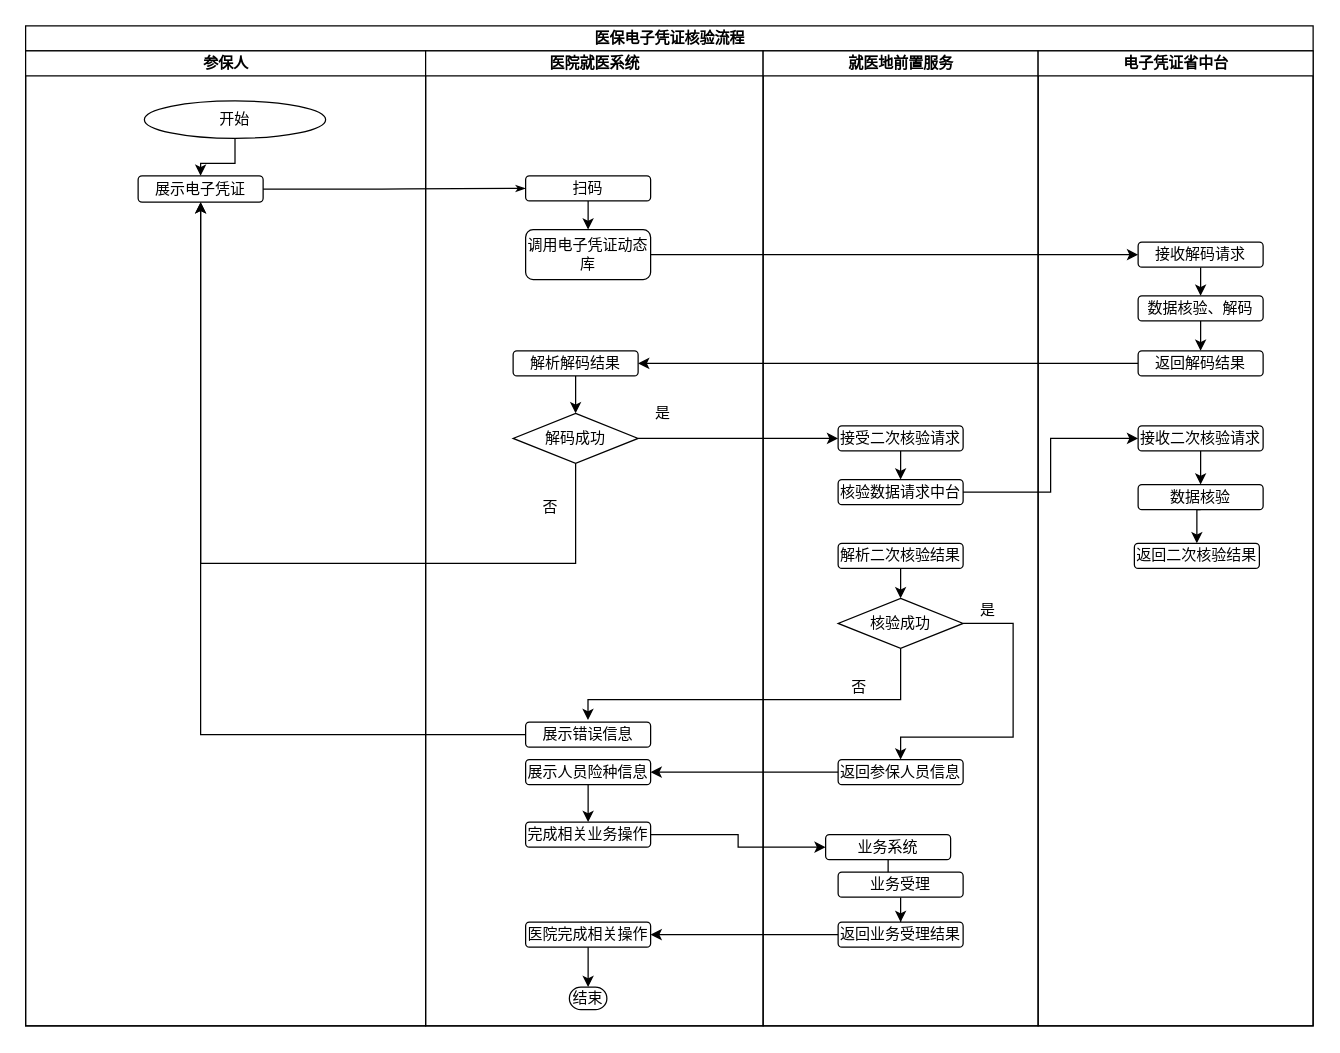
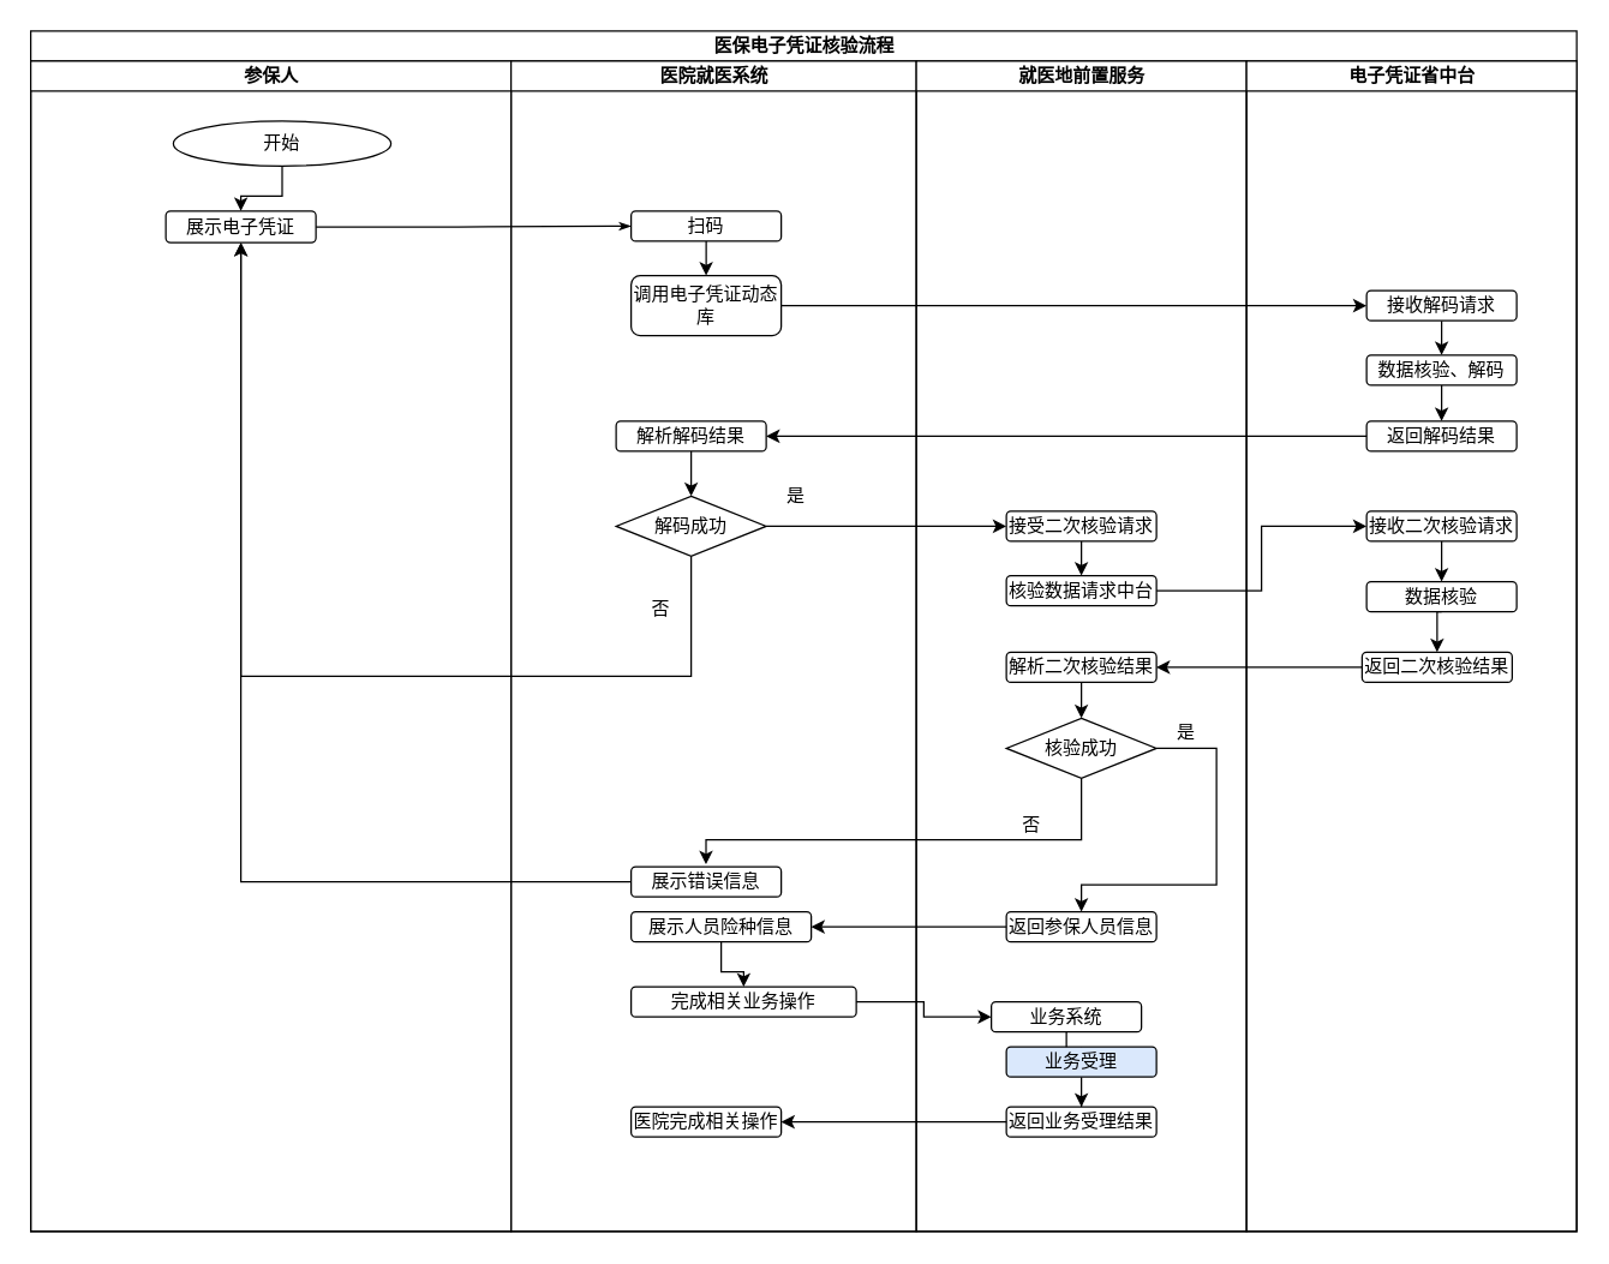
+ <mxCell id="55" style="edgeStyle=orthogonalEdgeStyle;rounded=0;orthogonalLoop=1;jettySize=auto;html=1;exitX=0;exitY=0.5;exitDx=0;exitDy=0;fontSize=12;" edge="1" parent="2" source="50" target="28"><mxGeometry relative="1" as="geometry" /></mxCell>
- <mxCell id="19" value="展示人员险种信息" style="rounded=1;whiteSpace=wrap;html=1;shadow=0;labelBackgroundColor=none;strokeWidth=1;fontFamily=Verdana;fontSize=12;align=center;" vertex="1" parent="8"><mxGeometry x="80" y="567" width="100" height="20" as="geometry" /></mxCell>
+ <mxCell id="19" value="展示人员险种信息" style="rounded=1;whiteSpace=wrap;html=1;shadow=0;labelBackgroundColor=none;strokeWidth=1;fontFamily=Verdana;fontSize=12;align=center;" vertex="1" parent="8"><mxGeometry x="80" y="567" width="120" height="20" as="geometry" /></mxCell>
- <mxCell id="20" value="完成相关业务操作" style="rounded=1;whiteSpace=wrap;html=1;shadow=0;labelBackgroundColor=none;strokeWidth=1;fontFamily=Verdana;fontSize=12;align=center;" vertex="1" parent="8"><mxGeometry x="80" y="617" width="100" height="20" as="geometry" /></mxCell>
+ <mxCell id="20" value="完成相关业务操作" style="rounded=1;whiteSpace=wrap;html=1;shadow=0;labelBackgroundColor=none;strokeWidth=1;fontFamily=Verdana;fontSize=12;align=center;" vertex="1" parent="8"><mxGeometry x="80" y="617" width="150" height="20" as="geometry" /></mxCell>
- <mxCell id="38" value="业务受理" style="rounded=1;whiteSpace=wrap;html=1;shadow=0;labelBackgroundColor=none;strokeWidth=1;fontFamily=Verdana;fontSize=12;align=center;" vertex="1" parent="24"><mxGeometry x="60" y="657" width="100" height="20" as="geometry" /></mxCell>
+ <mxCell id="38" value="业务受理" style="rounded=1;whiteSpace=wrap;html=1;shadow=0;labelBackgroundColor=none;strokeWidth=1;fontFamily=Verdana;fontSize=12;align=center;fillColor=#dae8fc;" vertex="1" parent="24"><mxGeometry x="60" y="657" width="100" height="20" as="geometry" /></mxCell>
- <mxCell id="23" style="edgeStyle=orthogonalEdgeStyle;rounded=0;orthogonalLoop=1;jettySize=auto;html=1;fontSize=12;entryX=0.5;entryY=0;entryDx=0;entryDy=0;entryPerimeter=0;" edge="1" parent="8" source="21" target="22"><mxGeometry relative="1" as="geometry"><mxPoint x="133" y="760" as="targetPoint" /></mxGeometry></mxCell>
- <mxCell id="22" value="结束" style="strokeWidth=1;html=1;shape=mxgraph.flowchart.terminator;whiteSpace=wrap;fontSize=12;" vertex="1" parent="8"><mxGeometry x="115" y="749" width="30" height="18" as="geometry" /></mxCell>
